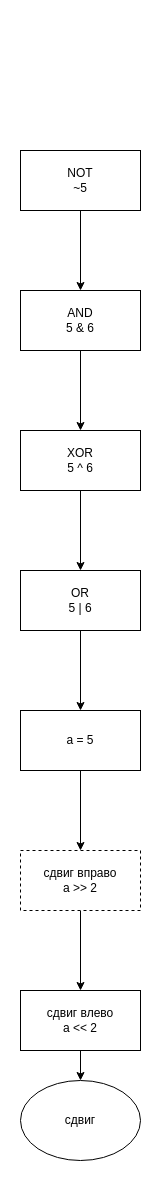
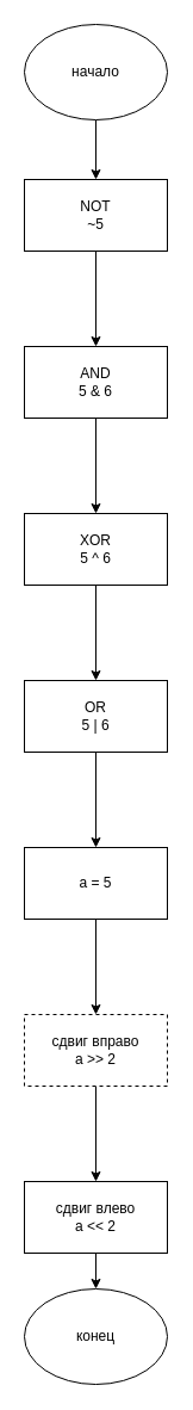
+ <mxCell id="3" value="начало" style="ellipse;whiteSpace=wrap;html=1;" vertex="1" parent="1"><mxGeometry x="20" y="20" width="120" height="80" as="geometry" /></mxCell>
+ <mxCell id="2" value="" style="edgeStyle=orthogonalEdgeStyle;rounded=0;orthogonalLoop=1;jettySize=auto;html=1;" edge="1" parent="1" source="3" target="5"><mxGeometry relative="1" as="geometry" /></mxCell>
- <mxCell id="18" value="сдвиг" style="ellipse;whiteSpace=wrap;html=1;" vertex="1" parent="1"><mxGeometry x="20" y="1080" width="120" height="80" as="geometry" /></mxCell>
+ <mxCell id="18" value="конец" style="ellipse;whiteSpace=wrap;html=1;" vertex="1" parent="1"><mxGeometry x="20" y="1080" width="120" height="80" as="geometry" /></mxCell>
